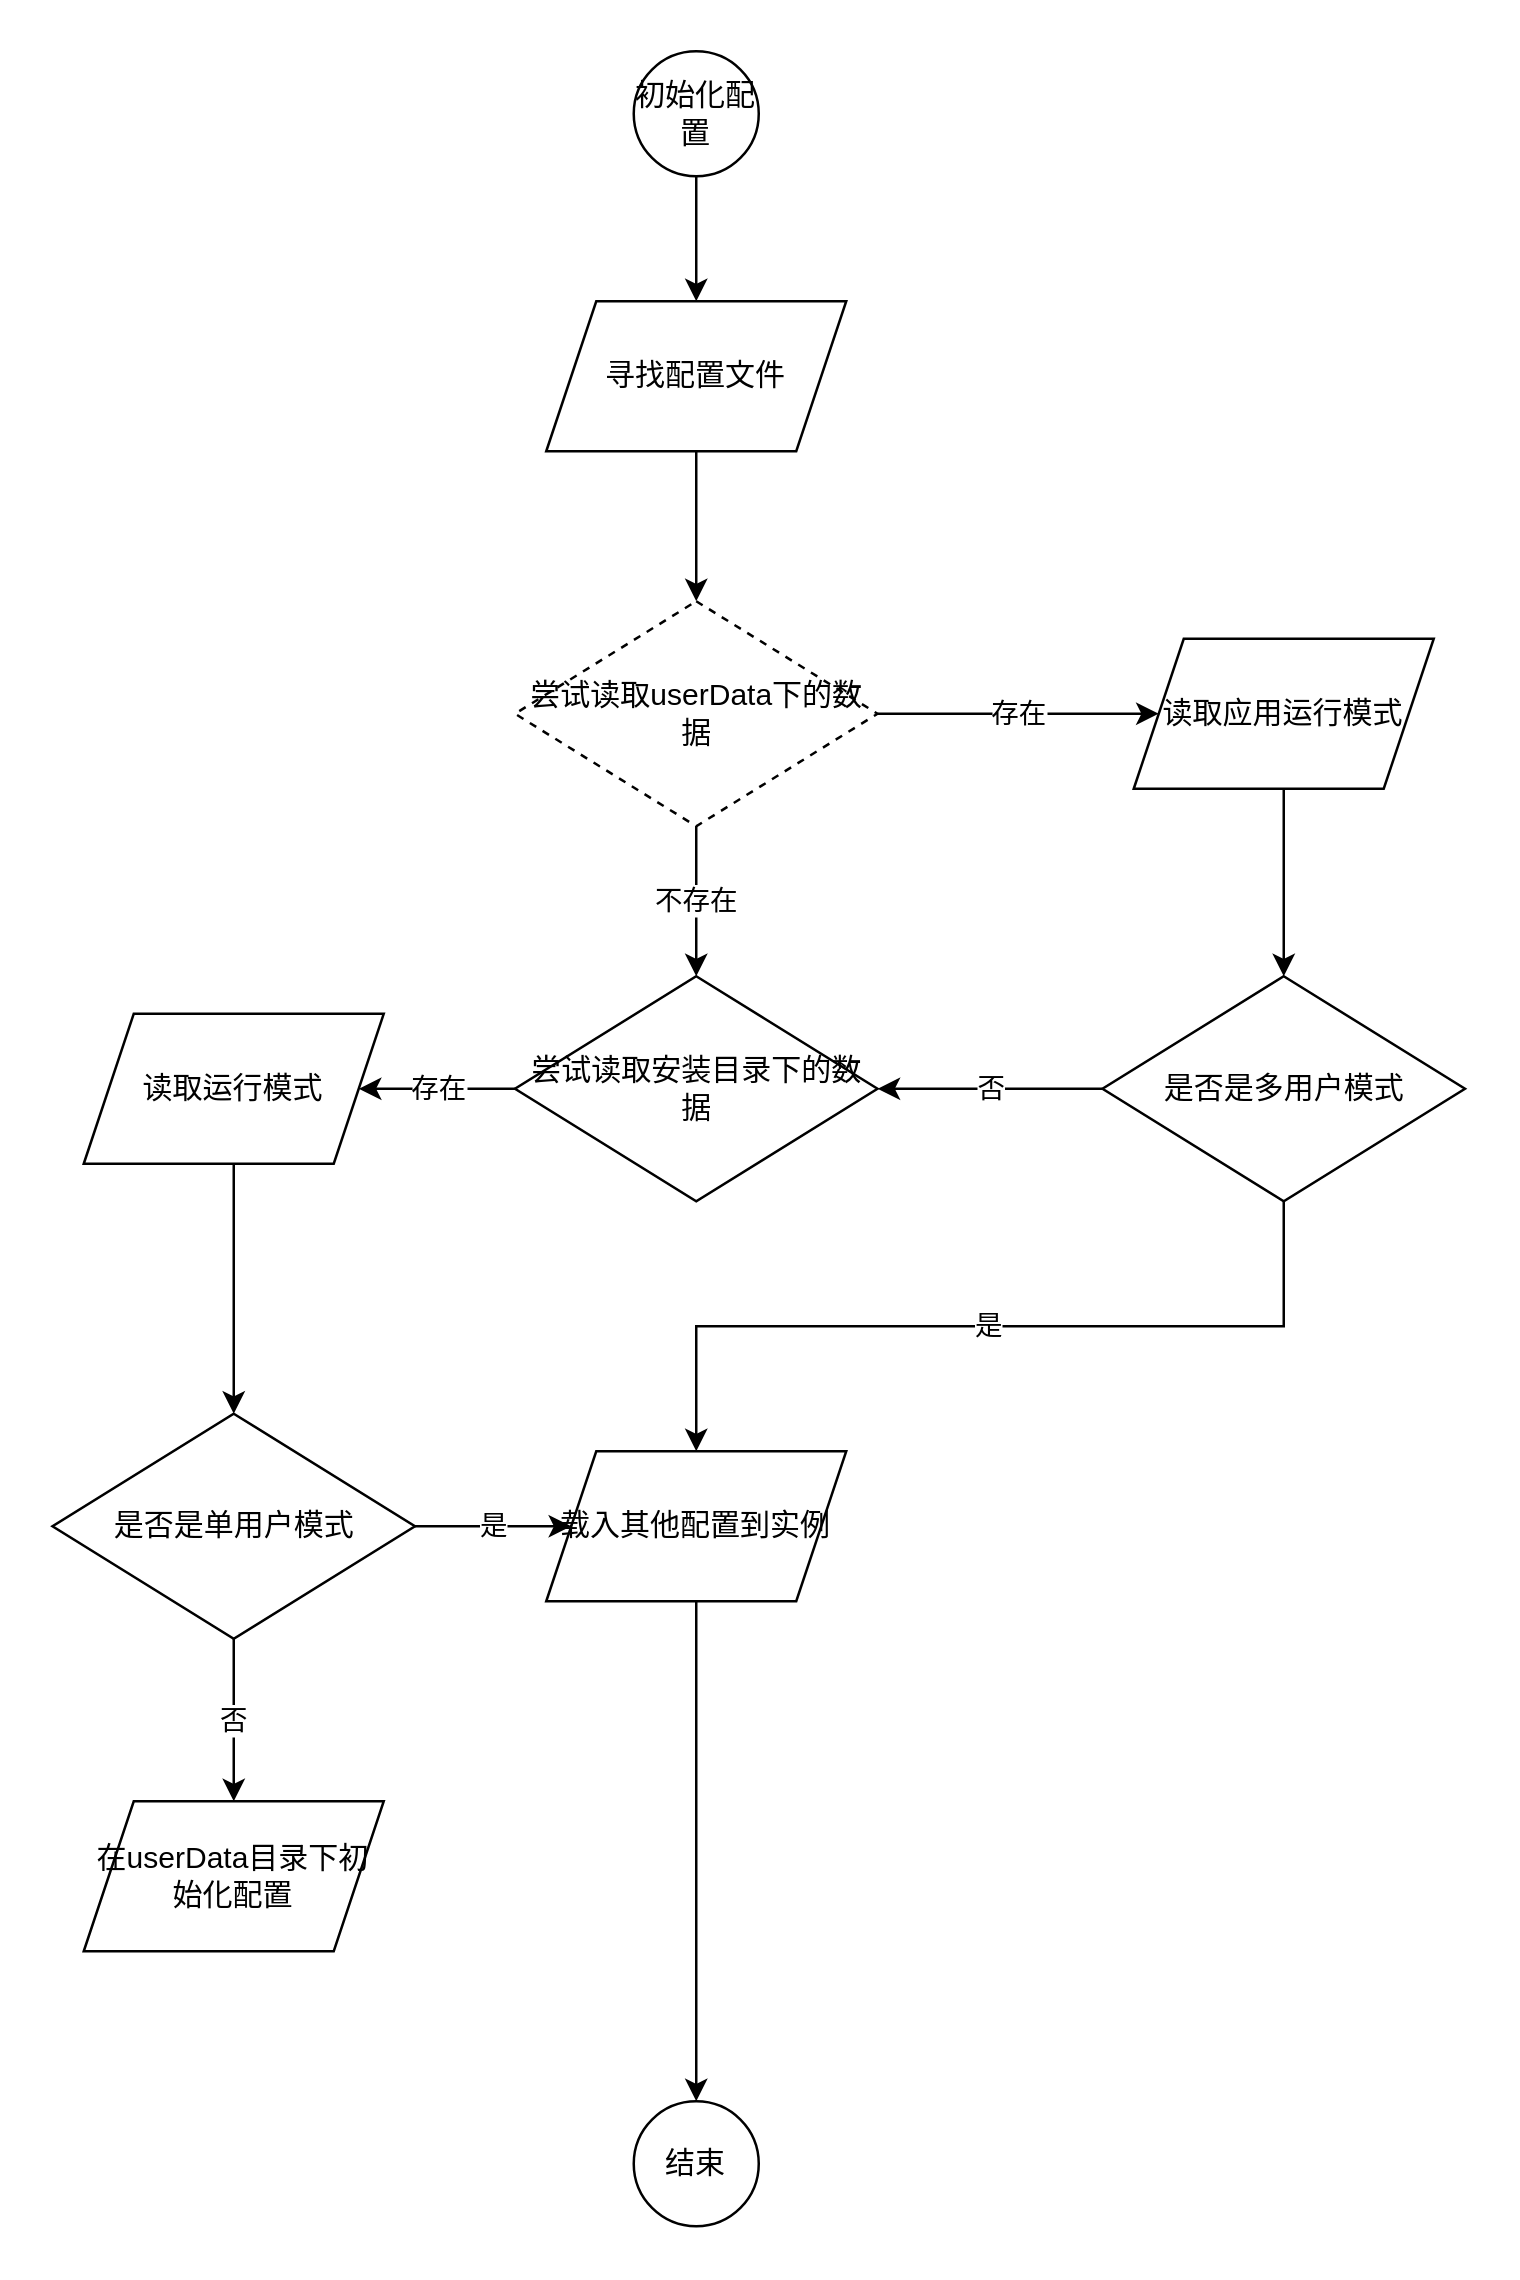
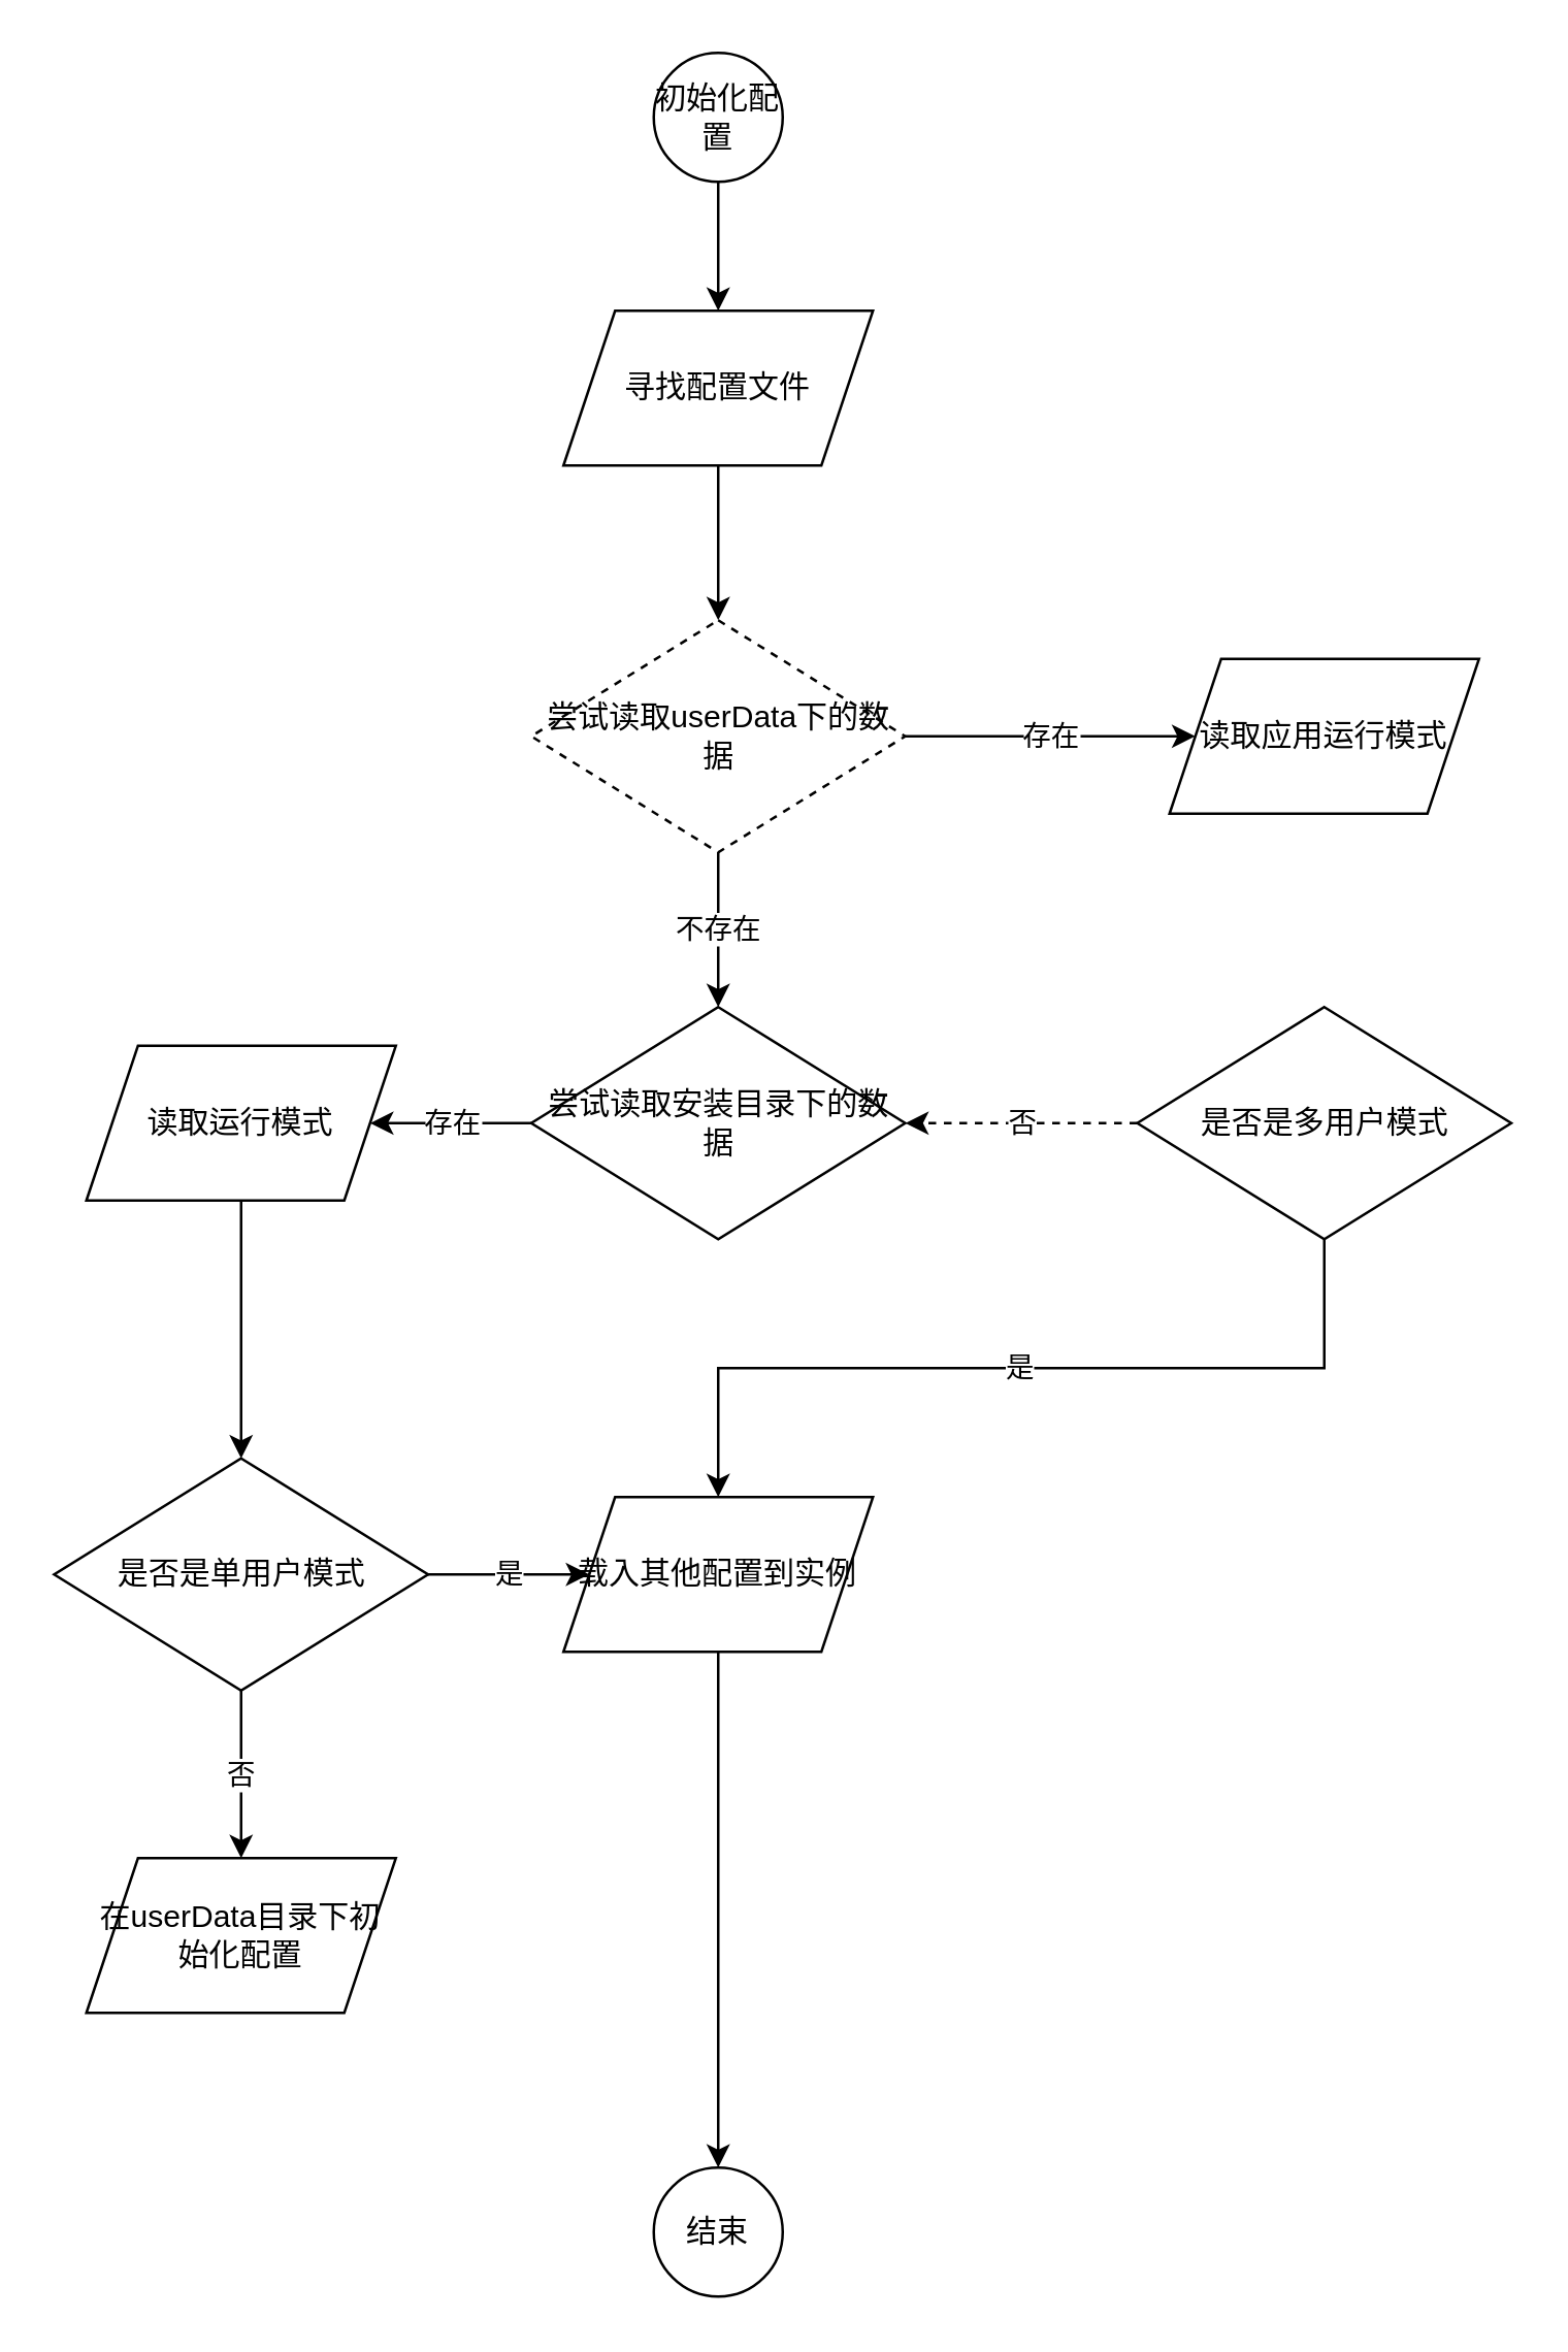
- <mxCell id="11" value="" style="edgeStyle=orthogonalEdgeStyle;rounded=0;orthogonalLoop=1;jettySize=auto;html=1;" edge="1" parent="1" source="12" target="15"><mxGeometry relative="1" as="geometry" /></mxCell>
- <mxCell id="14" value="否" style="edgeStyle=orthogonalEdgeStyle;rounded=0;orthogonalLoop=1;jettySize=auto;html=1;" edge="1" parent="1" source="15" target="10"><mxGeometry relative="1" as="geometry" /></mxCell>
+ <mxCell id="14" value="否" style="edgeStyle=orthogonalEdgeStyle;rounded=0;orthogonalLoop=1;jettySize=auto;html=1;dashed=1;" edge="1" parent="1" source="15" target="10"><mxGeometry relative="1" as="geometry" /></mxCell>
